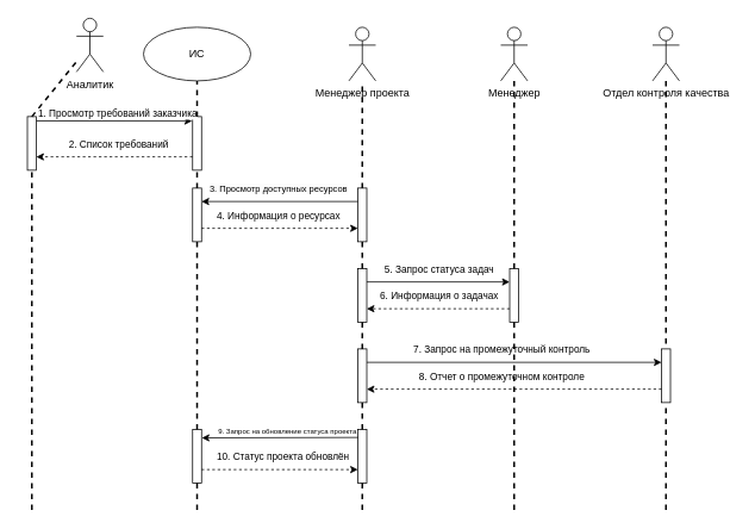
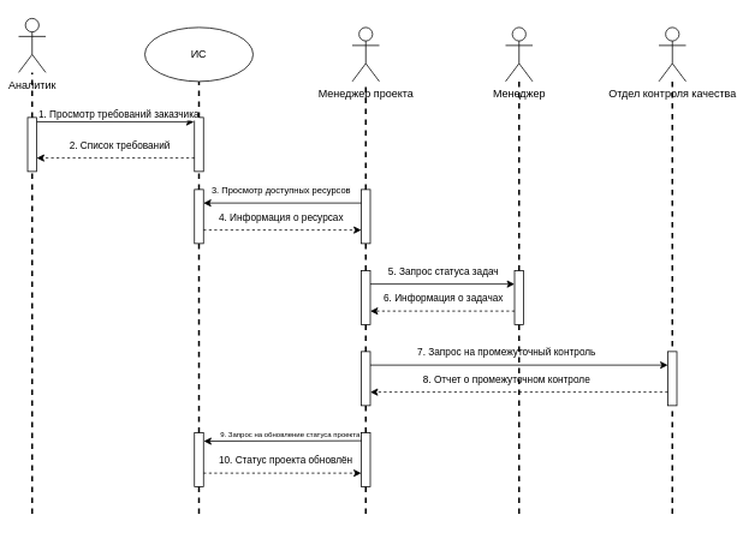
- <mxCell id="2" value="Аналитик" style="shape=umlActor;verticalLabelPosition=bottom;verticalAlign=top;html=1;outlineConnect=0;" vertex="1" parent="1"><mxGeometry x="85" y="20" width="30" height="60" as="geometry" /></mxCell>
+ <mxCell id="2" value="Аналитик" style="shape=umlActor;verticalLabelPosition=bottom;verticalAlign=top;html=1;outlineConnect=0;" vertex="1" parent="1"><mxGeometry x="20" y="20" width="30" height="60" as="geometry" /></mxCell>
